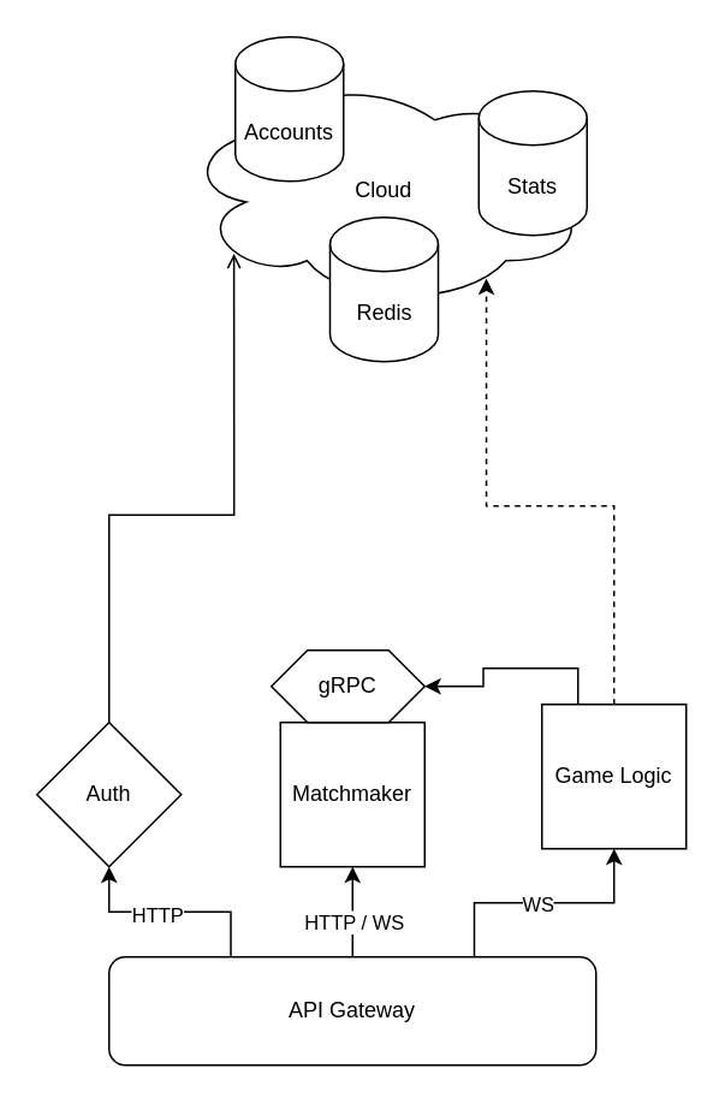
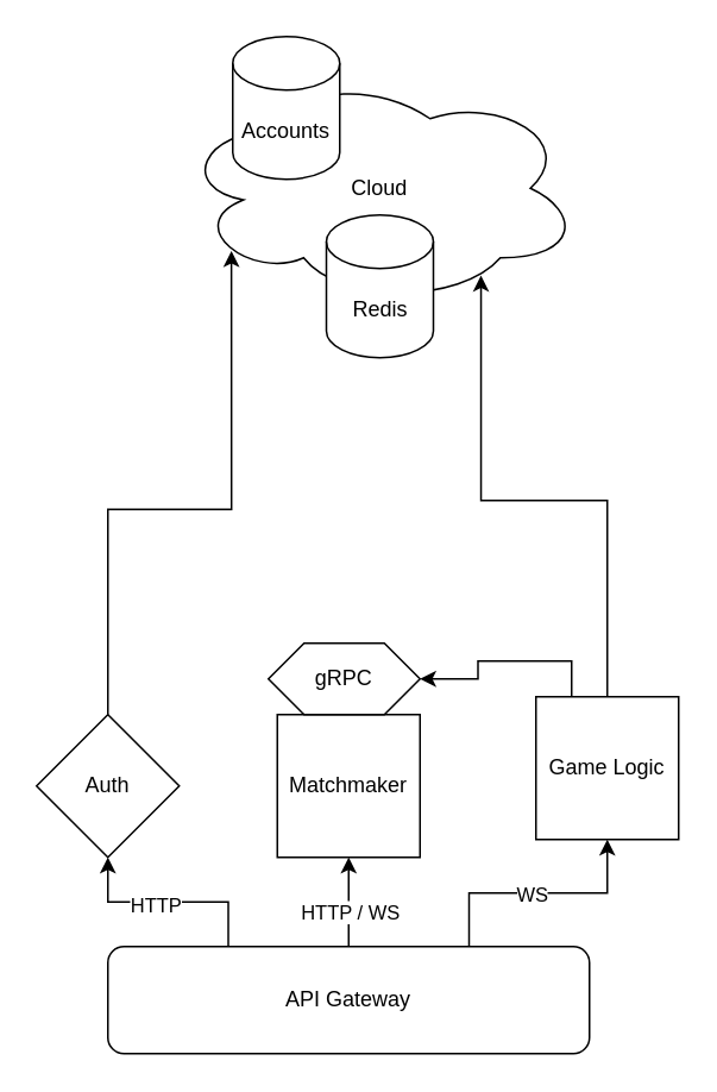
- <mxCell id="14" value="Stats" style="shape=cylinder3;whiteSpace=wrap;html=1;boundedLbl=1;backgroundOutline=1;size=15;" parent="1" vertex="1"><mxGeometry x="265" y="50" width="60" height="80" as="geometry" /></mxCell>
- <mxCell id="16" style="edgeStyle=orthogonalEdgeStyle;rounded=0;orthogonalLoop=1;jettySize=auto;html=1;exitX=0.5;exitY=0;exitDx=0;exitDy=0;entryX=0.13;entryY=0.77;entryDx=0;entryDy=0;entryPerimeter=0;endArrow=open;" parent="1" source="9" target="13" edge="1"><mxGeometry relative="1" as="geometry" /></mxCell>
+ <mxCell id="16" style="edgeStyle=orthogonalEdgeStyle;rounded=0;orthogonalLoop=1;jettySize=auto;html=1;exitX=0.5;exitY=0;exitDx=0;exitDy=0;entryX=0.13;entryY=0.77;entryDx=0;entryDy=0;entryPerimeter=0;" parent="1" source="9" target="13" edge="1"><mxGeometry relative="1" as="geometry" /></mxCell>
- <mxCell id="17" style="edgeStyle=orthogonalEdgeStyle;rounded=0;orthogonalLoop=1;jettySize=auto;html=1;exitX=0.5;exitY=0;exitDx=0;exitDy=0;entryX=0.752;entryY=0.876;entryDx=0;entryDy=0;entryPerimeter=0;dashed=1;" parent="1" source="12" target="13" edge="1"><mxGeometry relative="1" as="geometry" /></mxCell>
+ <mxCell id="17" style="edgeStyle=orthogonalEdgeStyle;rounded=0;orthogonalLoop=1;jettySize=auto;html=1;exitX=0.5;exitY=0;exitDx=0;exitDy=0;entryX=0.752;entryY=0.876;entryDx=0;entryDy=0;entryPerimeter=0;" parent="1" source="12" target="13" edge="1"><mxGeometry relative="1" as="geometry" /></mxCell>
